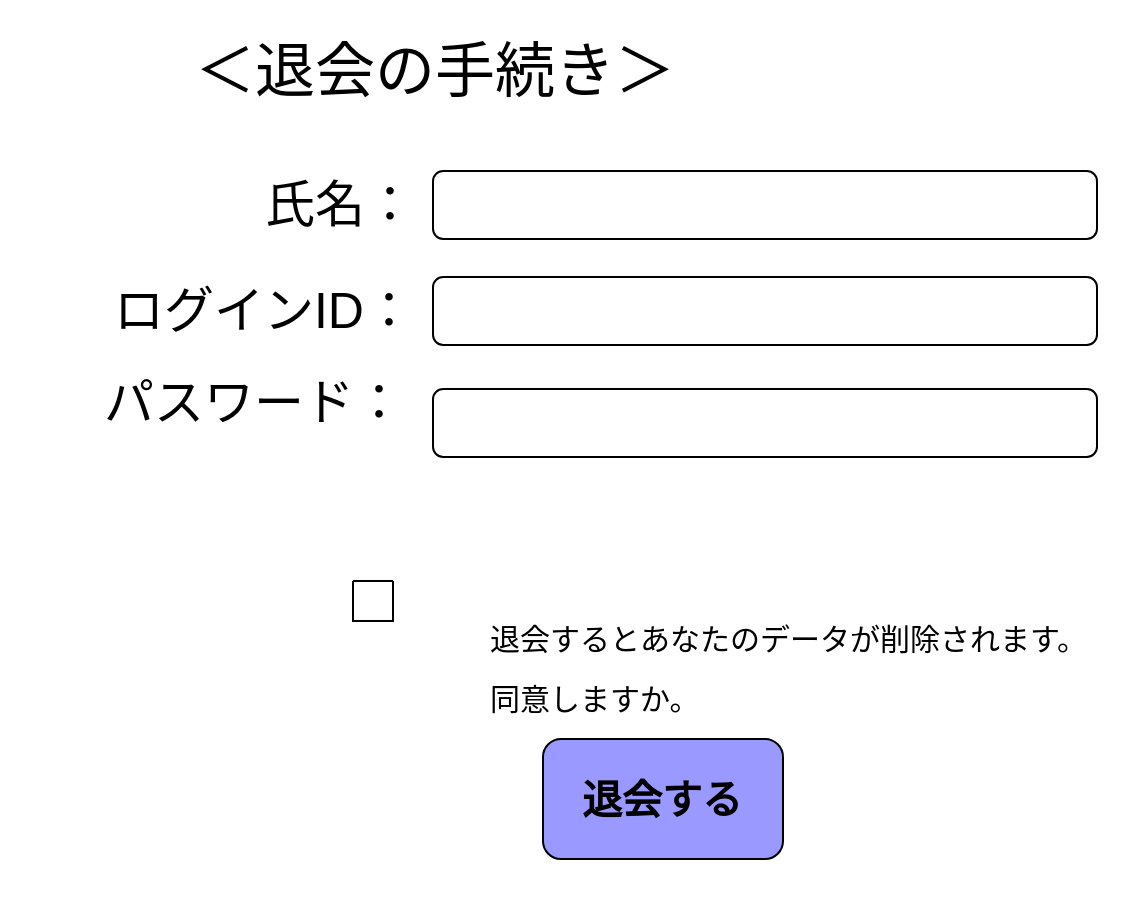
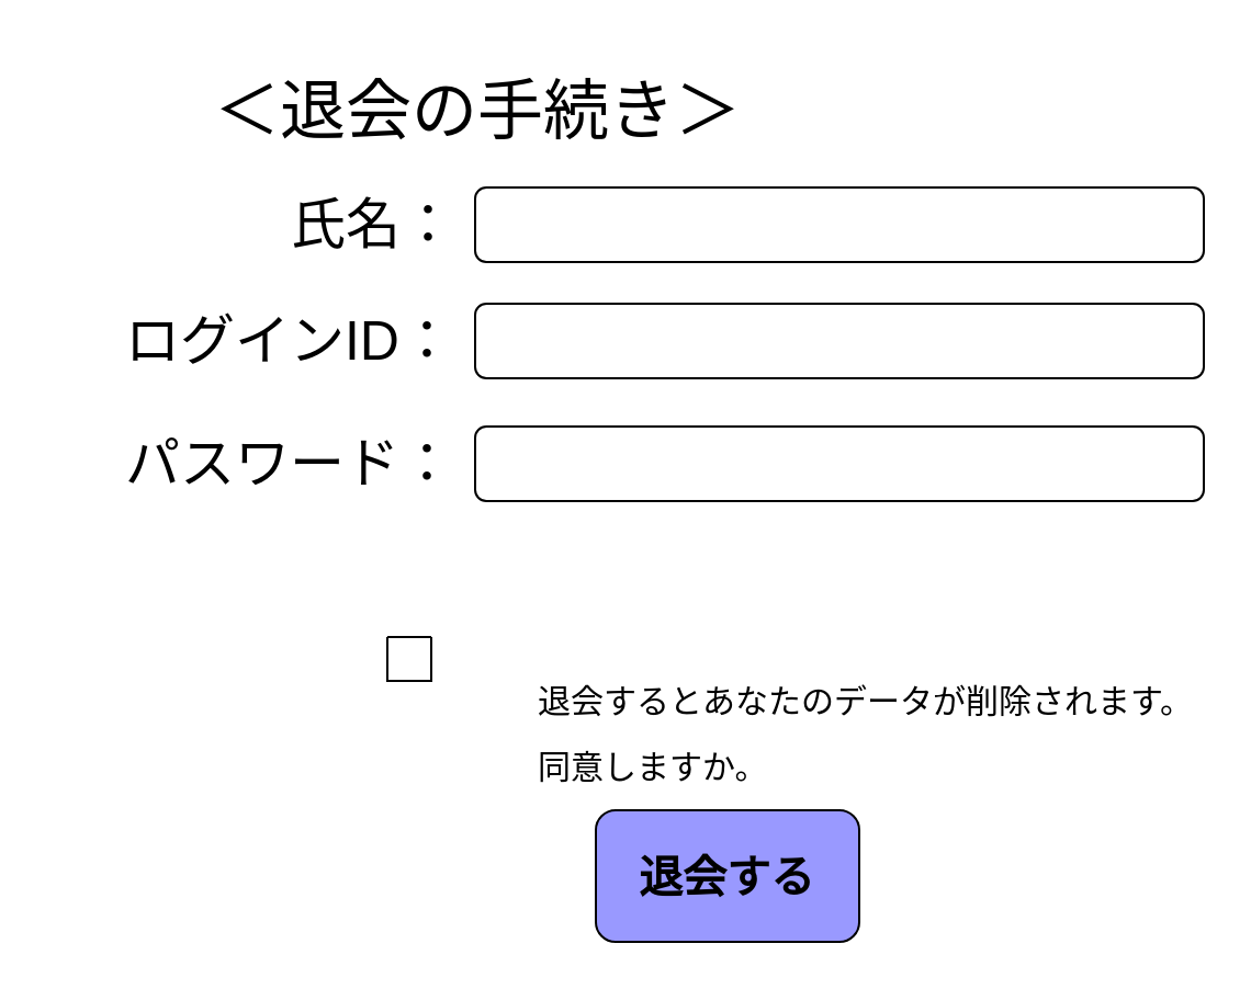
- <mxCell id="2" value="&lt;font style=&quot;font-size: 30px&quot;&gt;＜退会の手続き＞&lt;/font&gt;" style="text;html=1;strokeColor=none;fillColor=none;align=center;verticalAlign=middle;whiteSpace=wrap;rounded=0;" parent="1" vertex="1"><mxGeometry x="93" y="5" width="249" height="60" as="geometry" /></mxCell>
+ <mxCell id="2" value="&lt;font style=&quot;font-size: 30px&quot;&gt;＜退会の手続き＞&lt;/font&gt;" style="text;html=1;strokeColor=none;fillColor=none;align=center;verticalAlign=middle;whiteSpace=wrap;rounded=0;" parent="1" vertex="1"><mxGeometry x="93" y="20" width="249" height="60" as="geometry" /></mxCell>
- <mxCell id="5" value="&lt;font style=&quot;font-size: 25px&quot;&gt;パスワード&lt;/font&gt;&lt;font style=&quot;font-size: 25px&quot;&gt;：&lt;/font&gt;" style="text;html=1;strokeColor=none;fillColor=none;align=center;verticalAlign=middle;whiteSpace=wrap;rounded=0;fontSize=30;" parent="1" vertex="1"><mxGeometry x="47" y="184" width="160" height="30" as="geometry" /></mxCell>
+ <mxCell id="5" value="&lt;font style=&quot;font-size: 25px&quot;&gt;パスワード&lt;/font&gt;&lt;font style=&quot;font-size: 25px&quot;&gt;：&lt;/font&gt;" style="text;html=1;strokeColor=none;fillColor=none;align=center;verticalAlign=middle;whiteSpace=wrap;rounded=0;fontSize=30;" parent="1" vertex="1"><mxGeometry x="52" y="194" width="160" height="30" as="geometry" /></mxCell>
